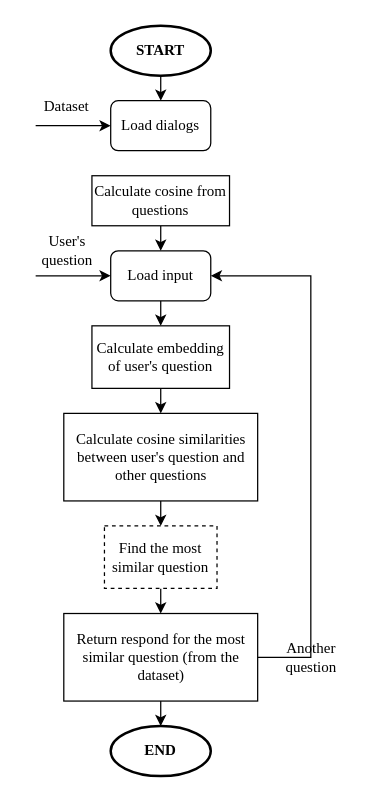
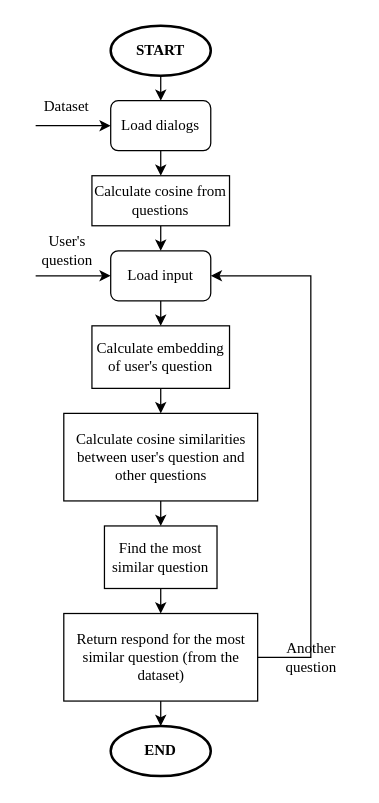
+ <mxCell id="4" style="edgeStyle=none;html=1;exitX=0.5;exitY=1;exitDx=0;exitDy=0;entryX=0.5;entryY=0;entryDx=0;entryDy=0;" edge="1" parent="1" source="5" target="9"><mxGeometry relative="1" as="geometry" /></mxCell>
- <mxCell id="15" value="Find the most similar question" style="rounded=0;whiteSpace=wrap;html=1;fontFamily=Times New Roman;dashed=1;" vertex="1" parent="1"><mxGeometry x="83" y="420" width="90" height="50" as="geometry" /></mxCell>
+ <mxCell id="15" value="Find the most similar question" style="rounded=0;whiteSpace=wrap;html=1;fontFamily=Times New Roman;" vertex="1" parent="1"><mxGeometry x="83" y="420" width="90" height="50" as="geometry" /></mxCell>
